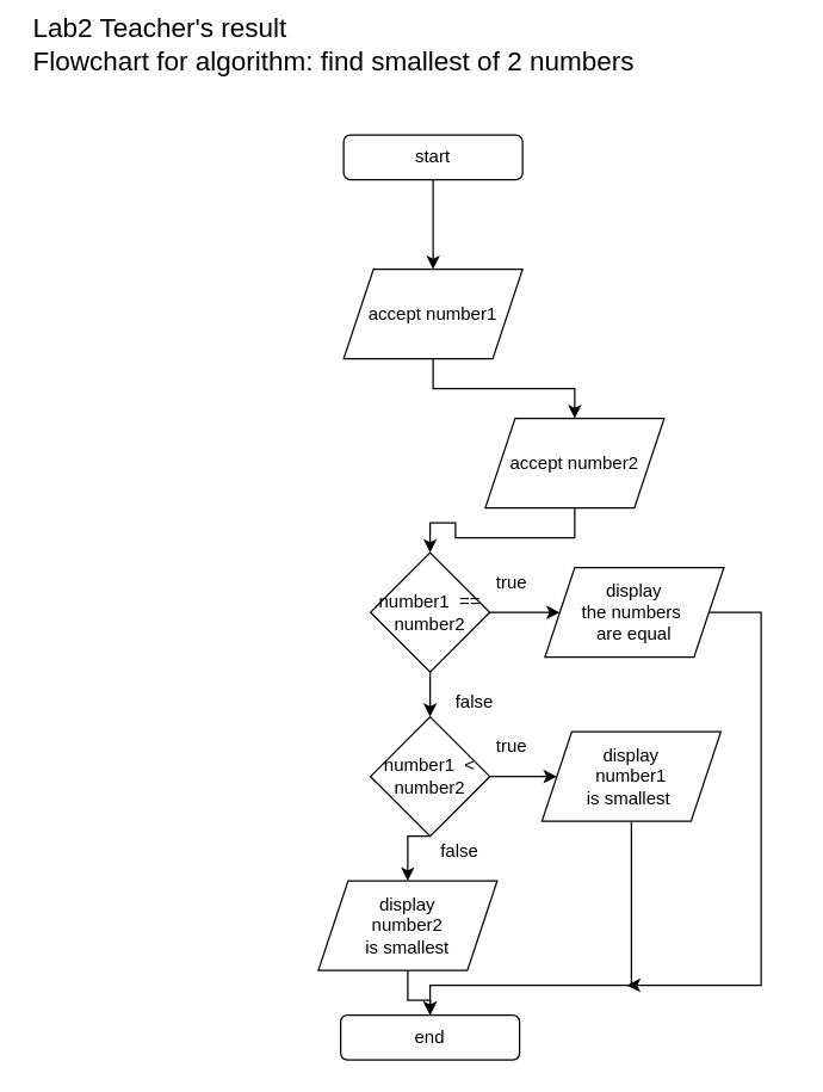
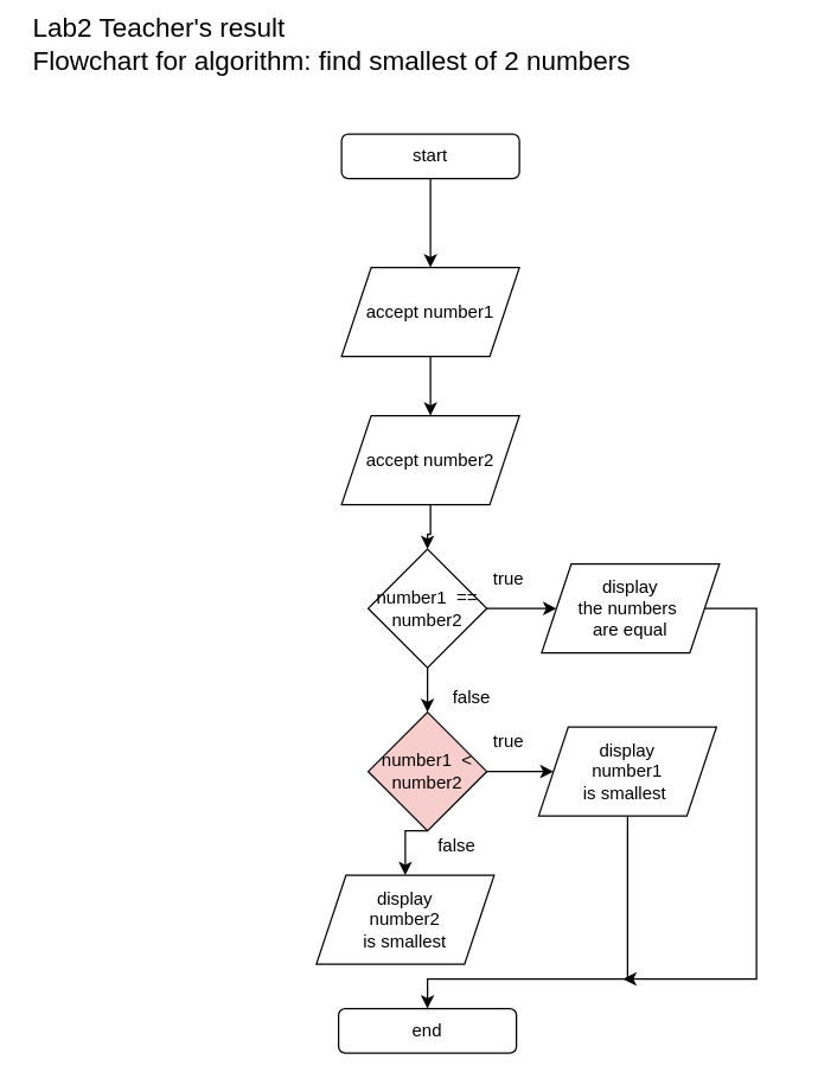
- <mxCell id="18" value="accept number2" style="shape=parallelogram;perimeter=parallelogramPerimeter;whiteSpace=wrap;html=1;fixedSize=1;" vertex="1" parent="1"><mxGeometry x="325" y="280" width="120" height="60" as="geometry" /></mxCell>
+ <mxCell id="18" value="accept number2" style="shape=parallelogram;perimeter=parallelogramPerimeter;whiteSpace=wrap;html=1;fixedSize=1;" vertex="1" parent="1"><mxGeometry x="230" y="280" width="120" height="60" as="geometry" /></mxCell>
- <mxCell id="12" value="number1&amp;nbsp; &amp;lt; number2" style="rhombus;whiteSpace=wrap;html=1;" vertex="1" parent="1"><mxGeometry x="248" y="480" width="80" height="80" as="geometry" /></mxCell>
+ <mxCell id="12" value="number1&amp;nbsp; &amp;lt; number2" style="rhombus;whiteSpace=wrap;html=1;fillColor=#f8cecc;" vertex="1" parent="1"><mxGeometry x="248" y="480" width="80" height="80" as="geometry" /></mxCell>
- <mxCell id="4" value="" style="edgeStyle=orthogonalEdgeStyle;rounded=0;orthogonalLoop=1;jettySize=auto;html=1;" edge="1" parent="1" source="10" target="5"><mxGeometry relative="1" as="geometry"><mxPoint x="273" y="805.02" as="sourcePoint" /></mxGeometry></mxCell>
